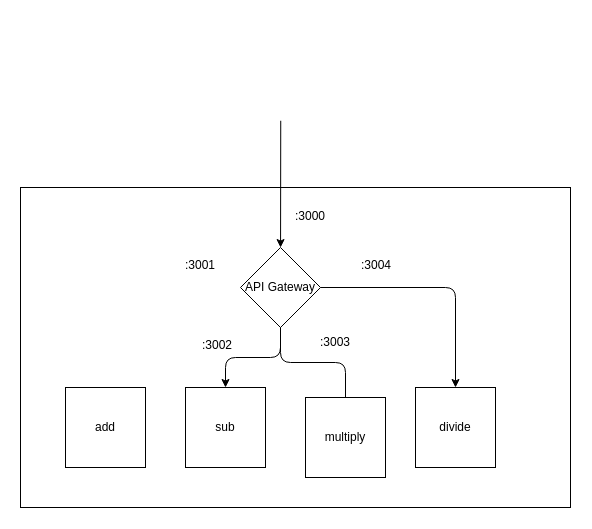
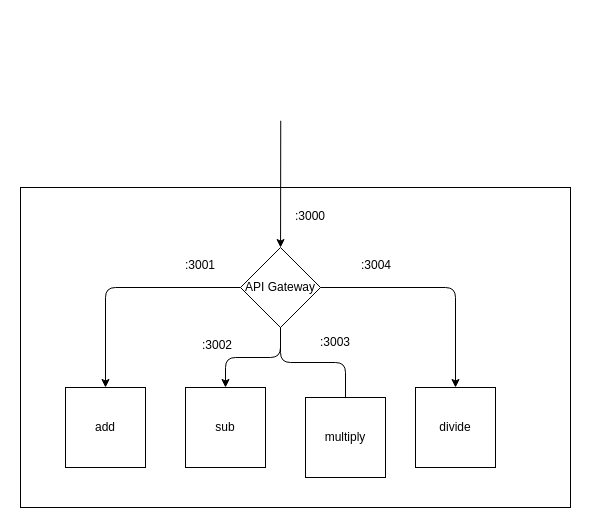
+ <mxCell id="18" style="edgeStyle=orthogonalEdgeStyle;html=1;entryX=0.5;entryY=0;entryDx=0;entryDy=0;fontColor=#FFFFFF;" parent="1" source="5" target="11" edge="1"><mxGeometry relative="1" as="geometry" /></mxCell>
